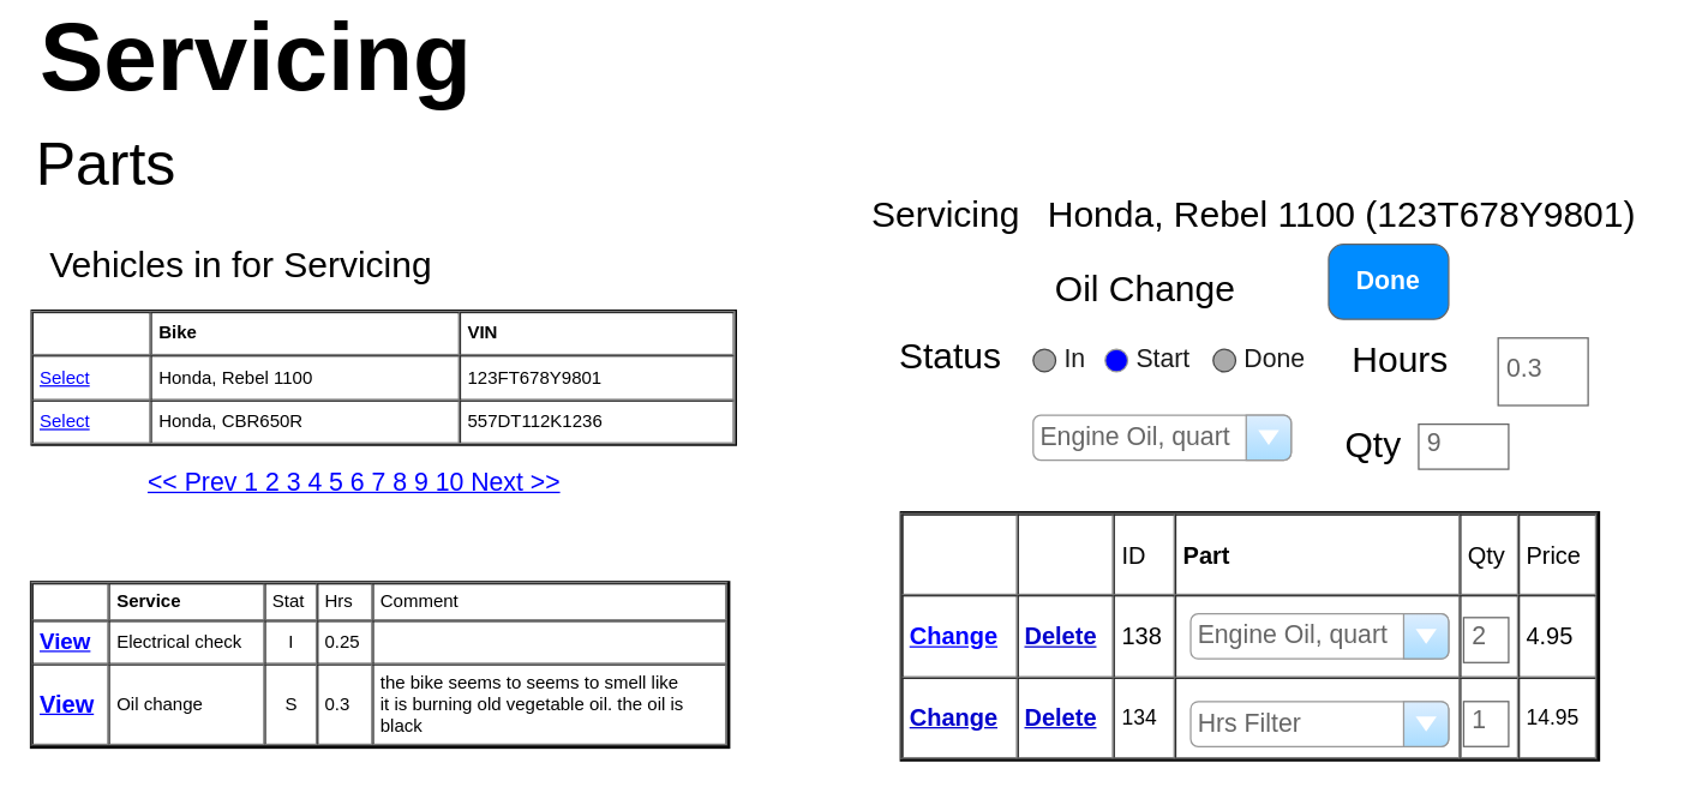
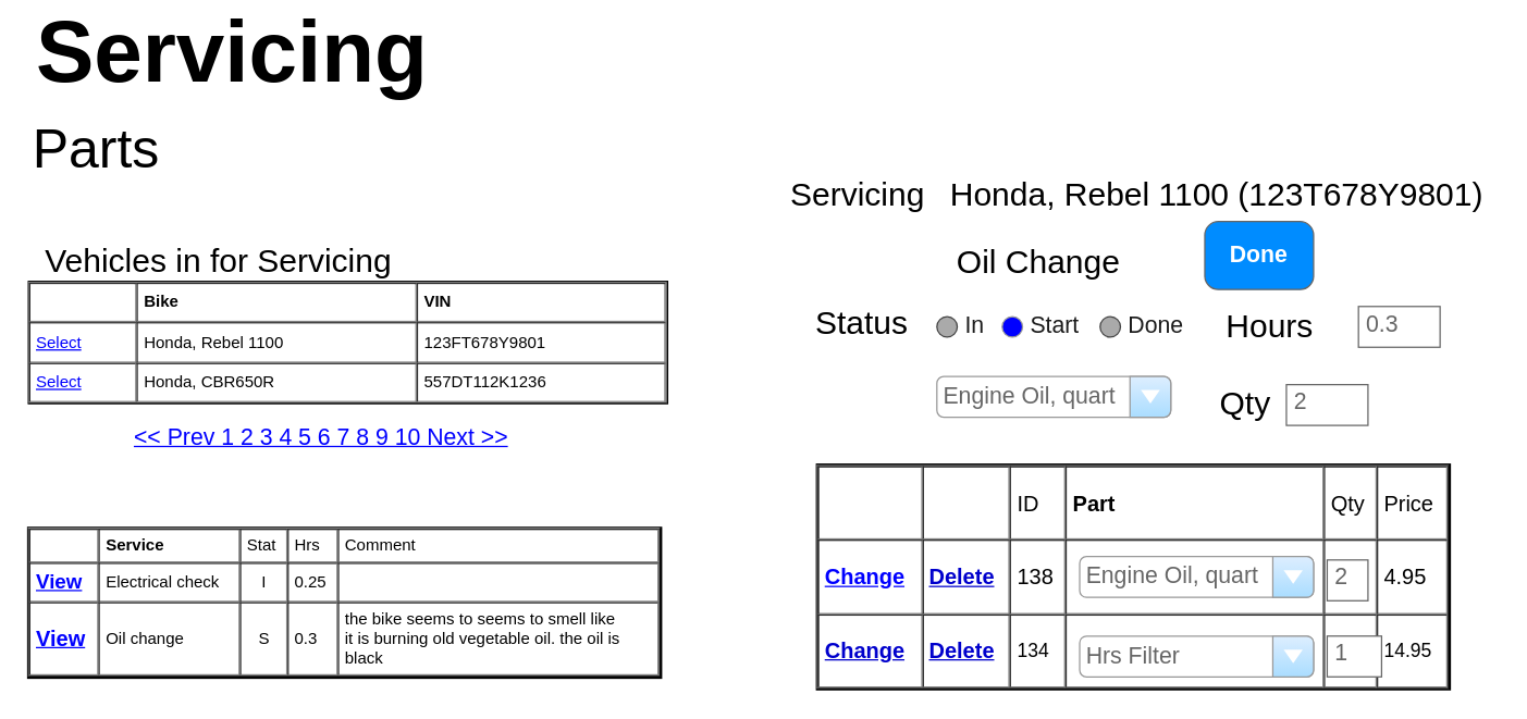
- <mxCell id="19" value="&lt;span style=&quot;font-size: 24px&quot;&gt;Vehicles in for Servicing&lt;/span&gt;" style="text;html=1;strokeColor=none;fillColor=none;align=center;verticalAlign=middle;whiteSpace=wrap;rounded=0;fontSize=35;fontStyle=0" parent="1" vertex="1"><mxGeometry x="20" y="153.5" width="280" height="20" as="geometry" /></mxCell>
+ <mxCell id="19" value="&lt;span style=&quot;font-size: 24px&quot;&gt;Vehicles in for Servicing&lt;/span&gt;" style="text;html=1;strokeColor=none;fillColor=none;align=center;verticalAlign=middle;whiteSpace=wrap;rounded=0;fontSize=35;fontStyle=0" parent="1" vertex="1"><mxGeometry x="20" y="168.5" width="280" height="20" as="geometry" /></mxCell>
- <mxCell id="9" value="0.3" style="strokeWidth=1;shadow=0;dashed=0;align=center;html=1;shape=mxgraph.mockup.text.textBox;fontColor=#666666;align=left;fontSize=17;spacingLeft=4;spacingTop=-3;strokeColor=#666666;mainText=" parent="1" vertex="1"><mxGeometry x="998" y="217" width="60" height="45" as="geometry" /></mxCell>
+ <mxCell id="9" value="0.3" style="strokeWidth=1;shadow=0;dashed=0;align=center;html=1;shape=mxgraph.mockup.text.textBox;fontColor=#666666;align=left;fontSize=17;spacingLeft=4;spacingTop=-3;strokeColor=#666666;mainText=" parent="1" vertex="1"><mxGeometry x="998" y="217" width="60" height="30" as="geometry" /></mxCell>
- <mxCell id="25" value="9" style="strokeWidth=1;shadow=0;dashed=0;align=center;html=1;shape=mxgraph.mockup.text.textBox;fontColor=#666666;align=left;fontSize=17;spacingLeft=4;spacingTop=-3;strokeColor=#666666;mainText=" parent="1" vertex="1"><mxGeometry x="945" y="274.5" width="60" height="30" as="geometry" /></mxCell>
+ <mxCell id="25" value="2" style="strokeWidth=1;shadow=0;dashed=0;align=center;html=1;shape=mxgraph.mockup.text.textBox;fontColor=#666666;align=left;fontSize=17;spacingLeft=4;spacingTop=-3;strokeColor=#666666;mainText=" parent="1" vertex="1"><mxGeometry x="945" y="274.5" width="60" height="30" as="geometry" /></mxCell>
- <mxCell id="17" value="1" style="strokeWidth=1;shadow=0;dashed=0;align=center;html=1;shape=mxgraph.mockup.text.textBox;fontColor=#666666;align=left;fontSize=17;spacingLeft=4;spacingTop=-3;strokeColor=#666666;mainText=" parent="1" vertex="1"><mxGeometry x="975" y="459.5" width="30" height="30" as="geometry" /></mxCell>
+ <mxCell id="17" value="1" style="strokeWidth=1;shadow=0;dashed=0;align=center;html=1;shape=mxgraph.mockup.text.textBox;fontColor=#666666;align=left;fontSize=17;spacingLeft=4;spacingTop=-3;strokeColor=#666666;mainText=" parent="1" vertex="1"><mxGeometry x="975" y="459.5" width="40" height="30" as="geometry" /></mxCell>
